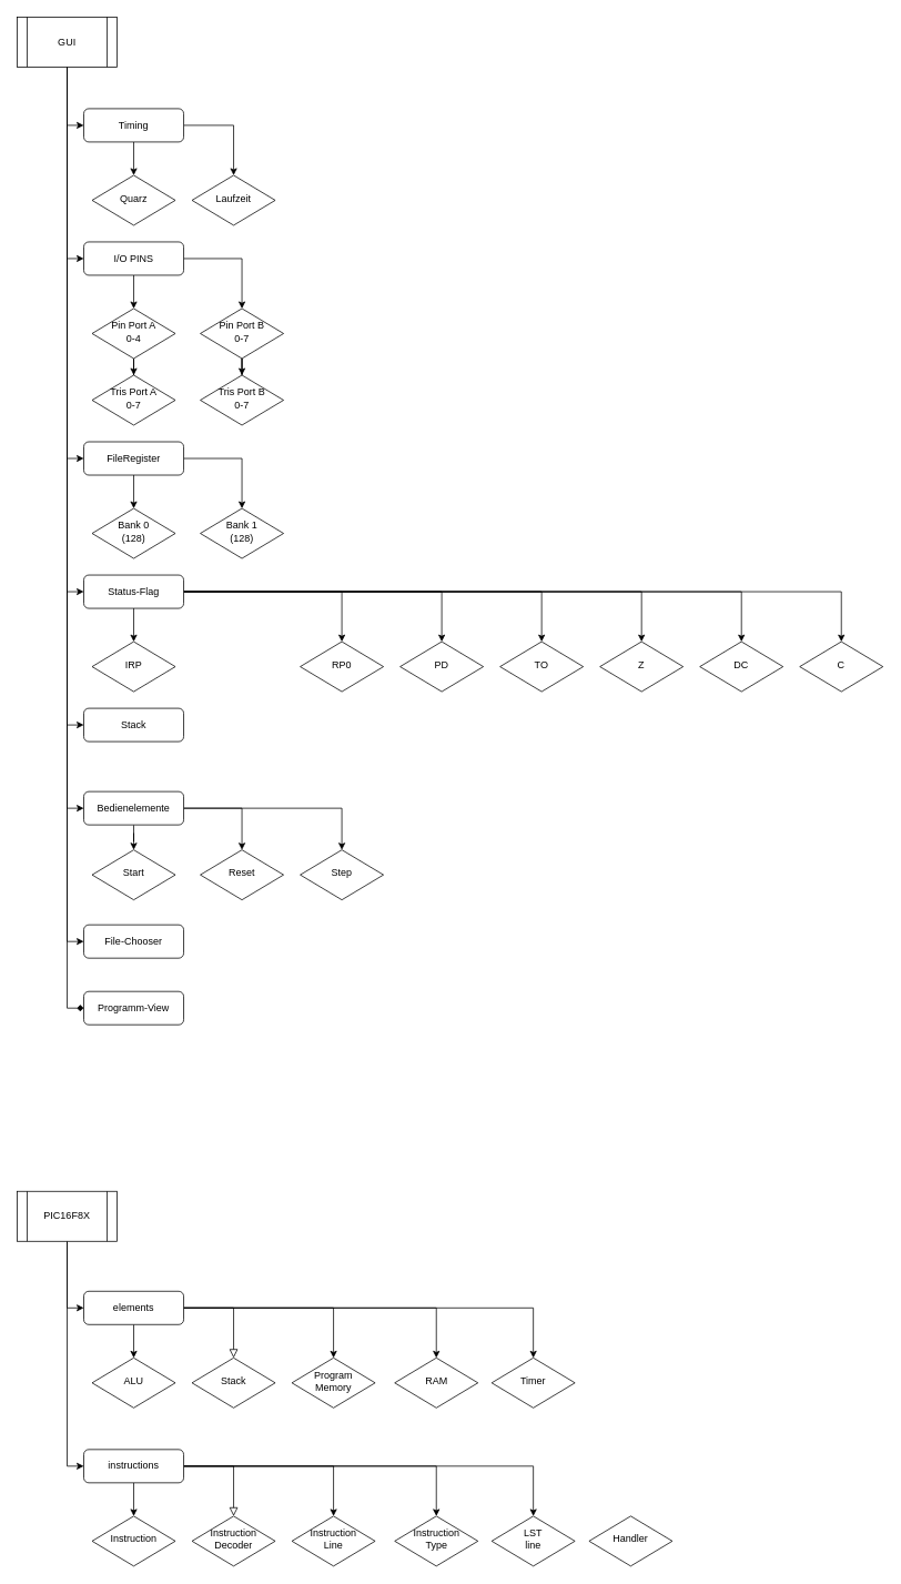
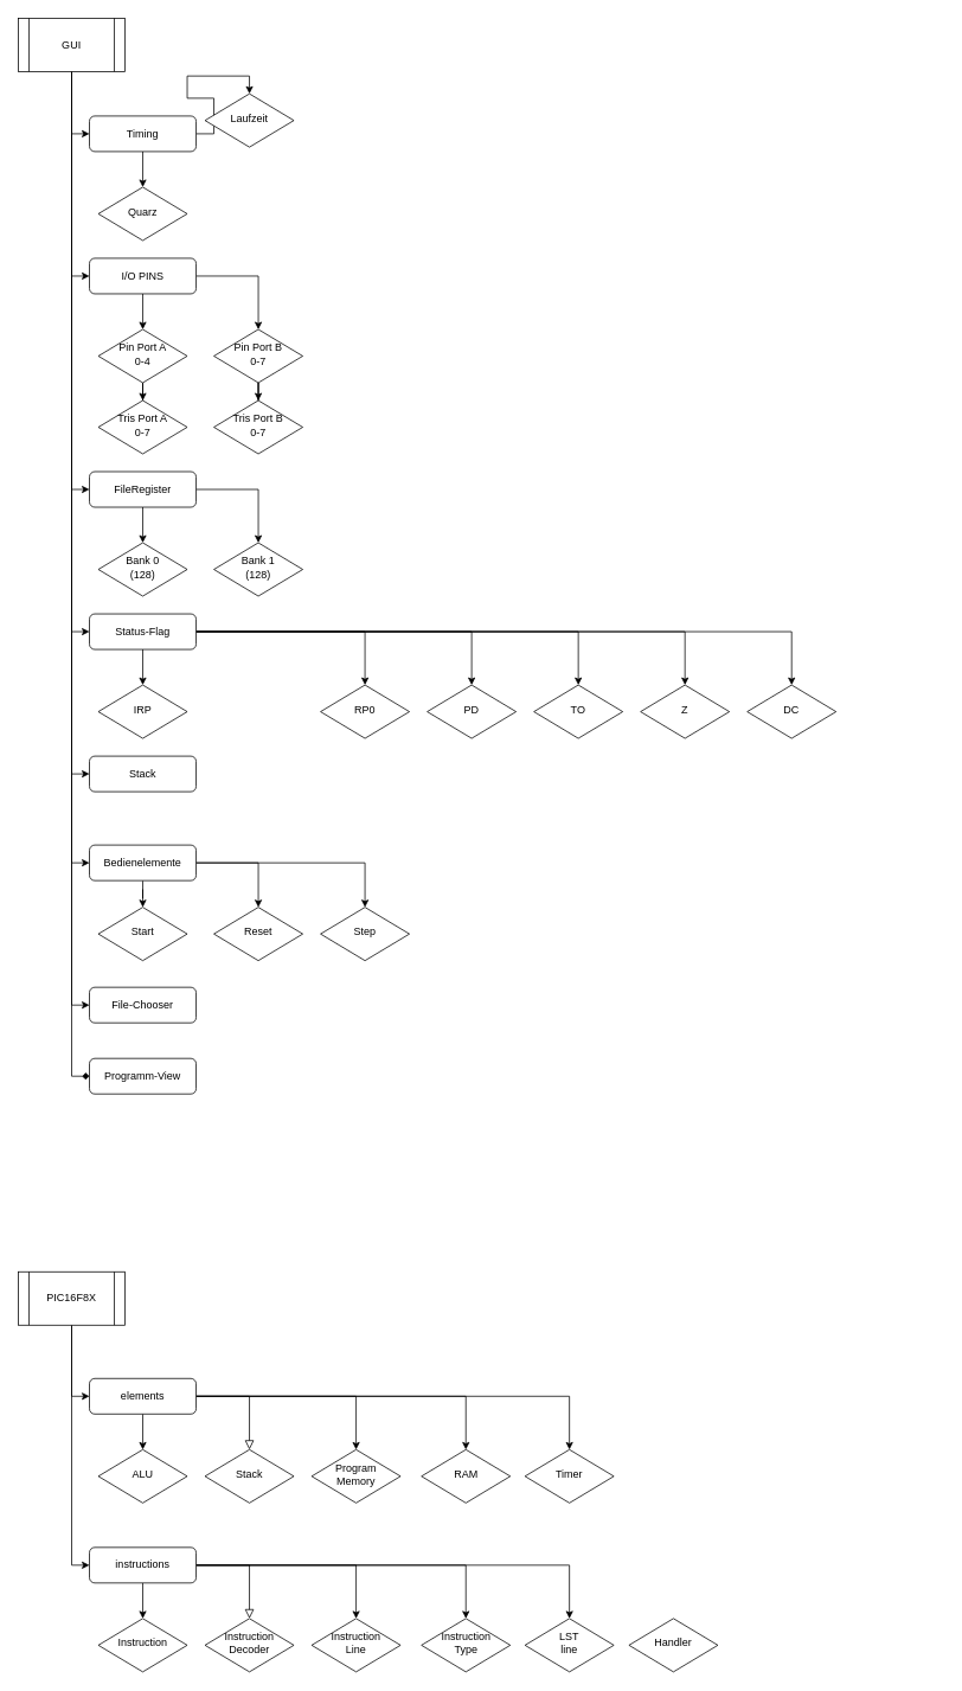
- <mxCell id="54" value="Laufzeit" style="rhombus;whiteSpace=wrap;html=1;shadow=0;fontFamily=Helvetica;fontSize=12;align=center;strokeWidth=1;spacing=6;spacingTop=-4;" vertex="1" parent="1"><mxGeometry x="230" y="210" width="100" height="60" as="geometry" /></mxCell>
+ <mxCell id="54" value="Laufzeit" style="rhombus;whiteSpace=wrap;html=1;shadow=0;fontFamily=Helvetica;fontSize=12;align=center;strokeWidth=1;spacing=6;spacingTop=-4;" vertex="1" parent="1"><mxGeometry x="230" y="105" width="100" height="60" as="geometry" /></mxCell>
- <mxCell id="45" style="edgeStyle=orthogonalEdgeStyle;rounded=0;orthogonalLoop=1;jettySize=auto;html=1;entryX=0.5;entryY=0;entryDx=0;entryDy=0;" edge="1" parent="1" source="46" target="74"><mxGeometry relative="1" as="geometry" /></mxCell>
- <mxCell id="74" value="&lt;div&gt;C&lt;/div&gt;" style="rhombus;whiteSpace=wrap;html=1;shadow=0;fontFamily=Helvetica;fontSize=12;align=center;strokeWidth=1;spacing=6;spacingTop=-4;" vertex="1" parent="1"><mxGeometry x="960" y="770" width="100" height="60" as="geometry" /></mxCell>
